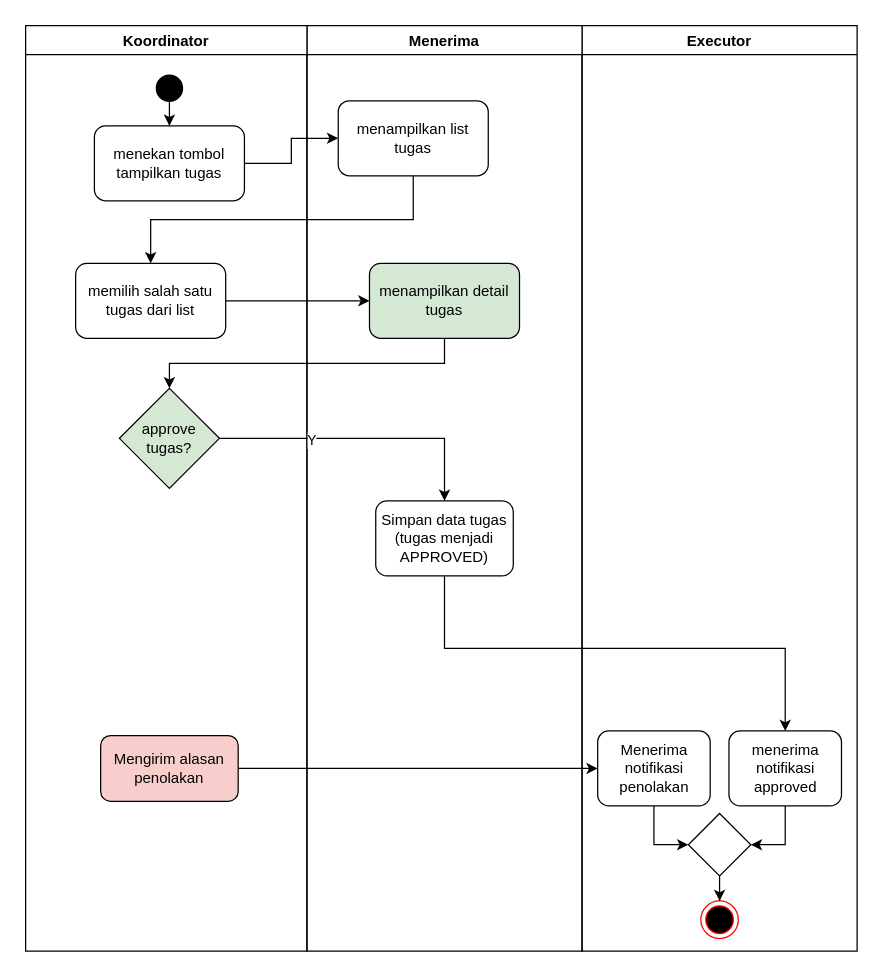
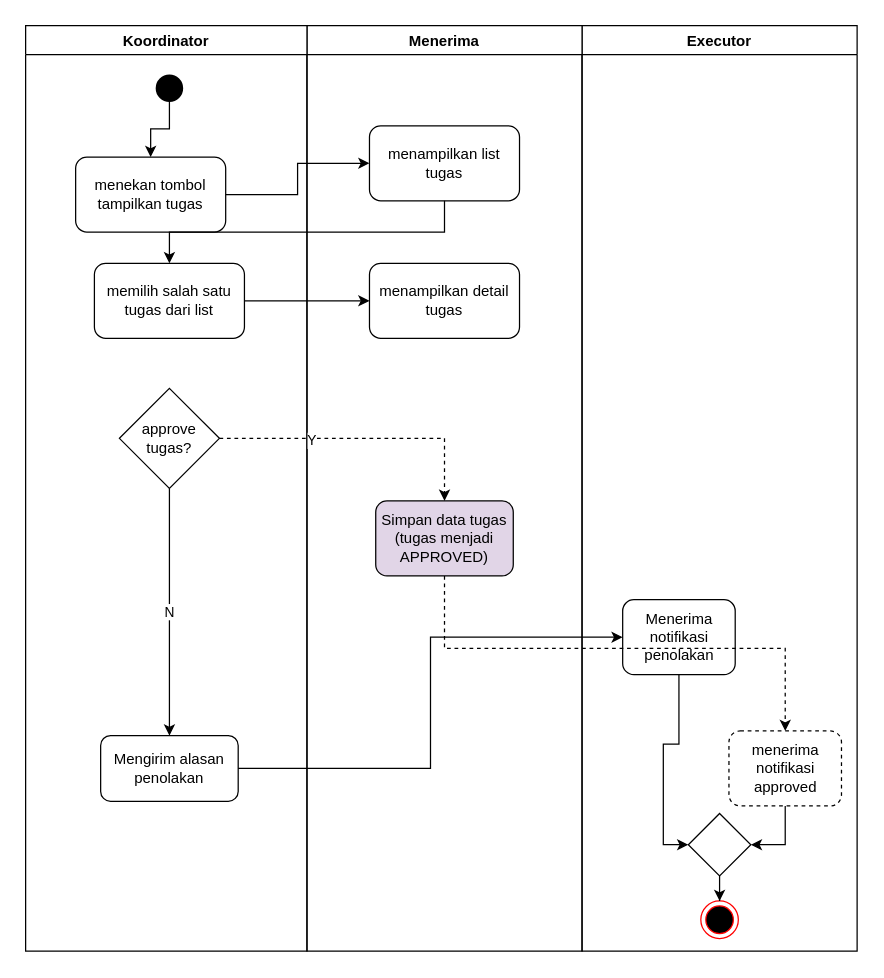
- <mxCell id="14" value="menampilkan list tugas" style="rounded=1;whiteSpace=wrap;html=1;" parent="11" vertex="1"><mxGeometry x="25" y="60" width="120" height="60" as="geometry" /></mxCell>
+ <mxCell id="14" value="menampilkan list tugas" style="rounded=1;whiteSpace=wrap;html=1;" parent="11" vertex="1"><mxGeometry x="50" y="80" width="120" height="60" as="geometry" /></mxCell>
- <mxCell id="21" value="menekan tombol tampilkan tugas" style="rounded=1;whiteSpace=wrap;html=1;" parent="16" vertex="1"><mxGeometry x="55" y="80" width="120" height="60" as="geometry" /></mxCell>
+ <mxCell id="21" value="menekan tombol tampilkan tugas" style="rounded=1;whiteSpace=wrap;html=1;" parent="16" vertex="1"><mxGeometry x="40" y="105" width="120" height="60" as="geometry" /></mxCell>
- <mxCell id="23" value="memilih salah satu tugas dari list" style="rounded=1;whiteSpace=wrap;html=1;" parent="16" vertex="1"><mxGeometry x="40" y="190" width="120" height="60" as="geometry" /></mxCell>
+ <mxCell id="23" value="memilih salah satu tugas dari list" style="rounded=1;whiteSpace=wrap;html=1;" parent="16" vertex="1"><mxGeometry x="55" y="190" width="120" height="60" as="geometry" /></mxCell>
- <mxCell id="15" value="menampilkan detail tugas" style="rounded=1;whiteSpace=wrap;html=1;fillColor=#d5e8d4;" parent="11" vertex="1"><mxGeometry x="50" y="190" width="120" height="60" as="geometry" /></mxCell>
+ <mxCell id="15" value="menampilkan detail tugas" style="rounded=1;whiteSpace=wrap;html=1;" parent="11" vertex="1"><mxGeometry x="50" y="190" width="120" height="60" as="geometry" /></mxCell>
- <mxCell id="31" style="edgeStyle=orthogonalEdgeStyle;rounded=0;orthogonalLoop=1;jettySize=auto;html=1;exitX=0.5;exitY=1;exitDx=0;exitDy=0;entryX=0.5;entryY=0;entryDx=0;entryDy=0;" parent="1" source="15" target="18" edge="1"><mxGeometry relative="1" as="geometry" /></mxCell>
- <mxCell id="18" value="approve tugas?" style="rhombus;whiteSpace=wrap;html=1;fillColor=#d5e8d4;" parent="16" vertex="1"><mxGeometry x="75" y="290" width="80" height="80" as="geometry" /></mxCell>
+ <mxCell id="18" value="approve tugas?" style="rhombus;whiteSpace=wrap;html=1;" parent="16" vertex="1"><mxGeometry x="75" y="290" width="80" height="80" as="geometry" /></mxCell>
- <mxCell id="28" style="edgeStyle=orthogonalEdgeStyle;rounded=0;orthogonalLoop=1;jettySize=auto;html=1;exitX=1;exitY=0.5;exitDx=0;exitDy=0;entryX=0.5;entryY=0;entryDx=0;entryDy=0;" parent="1" source="18" target="13" edge="1"><mxGeometry relative="1" as="geometry" /></mxCell>
+ <mxCell id="28" style="edgeStyle=orthogonalEdgeStyle;rounded=0;orthogonalLoop=1;jettySize=auto;html=1;exitX=1;exitY=0.5;exitDx=0;exitDy=0;entryX=0.5;entryY=0;entryDx=0;entryDy=0;dashed=1;" parent="1" source="18" target="13" edge="1"><mxGeometry relative="1" as="geometry" /></mxCell>
- <mxCell id="13" value="Simpan data tugas (tugas menjadi APPROVED)" style="rounded=1;whiteSpace=wrap;html=1;" parent="11" vertex="1"><mxGeometry x="55" y="380" width="110" height="60" as="geometry" /></mxCell>
+ <mxCell id="13" value="Simpan data tugas (tugas menjadi APPROVED)" style="rounded=1;whiteSpace=wrap;html=1;fillColor=#e1d5e7;" parent="11" vertex="1"><mxGeometry x="55" y="380" width="110" height="60" as="geometry" /></mxCell>
+ <mxCell id="20" value="N" style="edgeStyle=orthogonalEdgeStyle;rounded=0;orthogonalLoop=1;jettySize=auto;html=1;exitX=0.5;exitY=1;exitDx=0;exitDy=0;entryX=0.5;entryY=0;entryDx=0;entryDy=0;" parent="16" source="18" target="19" edge="1"><mxGeometry relative="1" as="geometry" /></mxCell>
- <mxCell id="26" style="edgeStyle=orthogonalEdgeStyle;rounded=0;orthogonalLoop=1;jettySize=auto;html=1;exitX=0.5;exitY=1;exitDx=0;exitDy=0;entryX=0.5;entryY=0;entryDx=0;entryDy=0;" parent="1" source="13" target="5" edge="1"><mxGeometry relative="1" as="geometry"><Array as="points"><mxPoint x="355" y="518" /><mxPoint x="627" y="518" /></Array></mxGeometry></mxCell>
+ <mxCell id="26" style="edgeStyle=orthogonalEdgeStyle;rounded=0;orthogonalLoop=1;jettySize=auto;html=1;exitX=0.5;exitY=1;exitDx=0;exitDy=0;entryX=0.5;entryY=0;entryDx=0;entryDy=0;dashed=1;" parent="1" source="13" target="5" edge="1"><mxGeometry relative="1" as="geometry"><Array as="points"><mxPoint x="355" y="518" /><mxPoint x="627" y="518" /></Array></mxGeometry></mxCell>
- <mxCell id="19" value="Mengirim alasan penolakan" style="rounded=1;whiteSpace=wrap;html=1;fillColor=#f8cecc;" parent="16" vertex="1"><mxGeometry x="60" y="567.75" width="110" height="52.5" as="geometry" /></mxCell>
+ <mxCell id="19" value="Mengirim alasan penolakan" style="rounded=1;whiteSpace=wrap;html=1;" parent="16" vertex="1"><mxGeometry x="60" y="567.75" width="110" height="52.5" as="geometry" /></mxCell>
- <mxCell id="7" value="Menerima notifikasi penolakan" style="rounded=1;whiteSpace=wrap;html=1;" parent="2" vertex="1"><mxGeometry x="12.5" y="564" width="90" height="60" as="geometry" /></mxCell>
+ <mxCell id="7" value="Menerima notifikasi penolakan" style="rounded=1;whiteSpace=wrap;html=1;" parent="2" vertex="1"><mxGeometry x="32.5" y="459" width="90" height="60" as="geometry" /></mxCell>
- <mxCell id="5" value="menerima notifikasi approved" style="rounded=1;whiteSpace=wrap;html=1;" parent="2" vertex="1"><mxGeometry x="117.5" y="564" width="90" height="60" as="geometry" /></mxCell>
+ <mxCell id="5" value="menerima notifikasi approved" style="rounded=1;whiteSpace=wrap;html=1;dashed=1;" parent="2" vertex="1"><mxGeometry x="117.5" y="564" width="90" height="60" as="geometry" /></mxCell>
